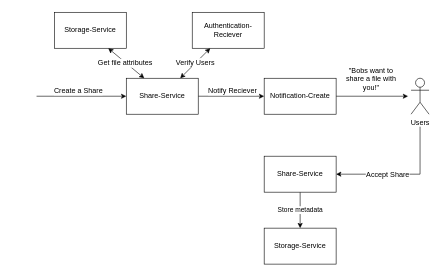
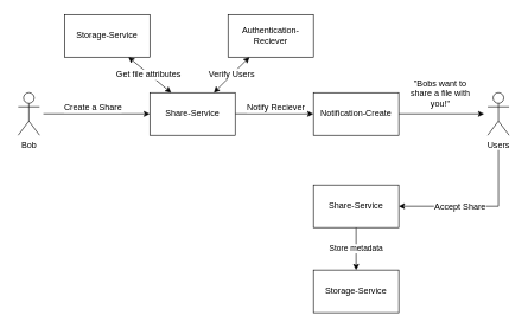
+ <mxCell id="14" value="Bob" style="shape=umlActor;verticalLabelPosition=bottom;labelBackgroundColor=#ffffff;verticalAlign=top;html=1;outlineConnect=0;" parent="1" vertex="1"><mxGeometry x="25" y="130" width="30" height="60" as="geometry" /></mxCell>
